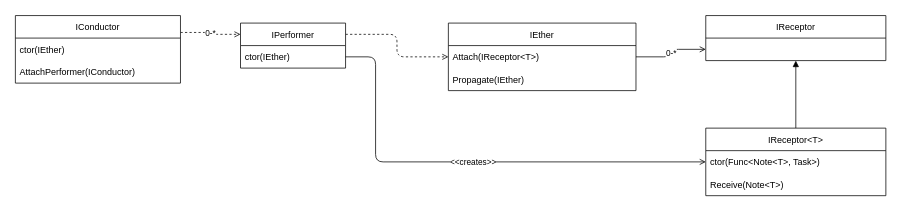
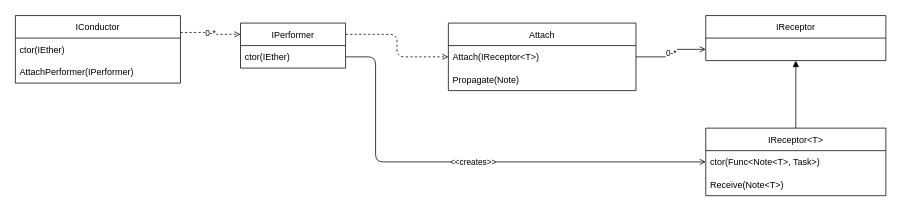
- <mxCell id="2" value="IEther" style="swimlane;fontStyle=0;childLayout=stackLayout;horizontal=1;startSize=30;horizontalStack=0;resizeParent=1;resizeParentMax=0;resizeLast=0;collapsible=1;marginBottom=0;" vertex="1" parent="1"><mxGeometry x="597" y="30" width="250" height="90" as="geometry"><mxRectangle x="1070" y="560" width="240" height="30" as="alternateBounds" /></mxGeometry></mxCell>
+ <mxCell id="2" value="Attach" style="swimlane;fontStyle=0;childLayout=stackLayout;horizontal=1;startSize=30;horizontalStack=0;resizeParent=1;resizeParentMax=0;resizeLast=0;collapsible=1;marginBottom=0;" vertex="1" parent="1"><mxGeometry x="597" y="30" width="250" height="90" as="geometry"><mxRectangle x="1070" y="560" width="240" height="30" as="alternateBounds" /></mxGeometry></mxCell>
- <mxCell id="12" value="AttachPerformer(IConductor)" style="text;strokeColor=none;fillColor=none;align=left;verticalAlign=middle;spacingLeft=4;spacingRight=4;overflow=hidden;points=[[0,0.5],[1,0.5]];portConstraint=eastwest;rotatable=0;" vertex="1" parent="10"><mxGeometry y="60" width="220" height="30" as="geometry" /></mxCell>
+ <mxCell id="12" value="AttachPerformer(IPerformer)" style="text;strokeColor=none;fillColor=none;align=left;verticalAlign=middle;spacingLeft=4;spacingRight=4;overflow=hidden;points=[[0,0.5],[1,0.5]];portConstraint=eastwest;rotatable=0;" vertex="1" parent="10"><mxGeometry y="60" width="220" height="30" as="geometry" /></mxCell>
- <mxCell id="4" value="Propagate(IEther)" style="text;strokeColor=none;fillColor=none;align=left;verticalAlign=middle;spacingLeft=4;spacingRight=4;overflow=hidden;points=[[0,0.5],[1,0.5]];portConstraint=eastwest;rotatable=0;" vertex="1" parent="2"><mxGeometry y="60" width="250" height="30" as="geometry" /></mxCell>
+ <mxCell id="4" value="Propagate(Note)" style="text;strokeColor=none;fillColor=none;align=left;verticalAlign=middle;spacingLeft=4;spacingRight=4;overflow=hidden;points=[[0,0.5],[1,0.5]];portConstraint=eastwest;rotatable=0;" vertex="1" parent="2"><mxGeometry y="60" width="250" height="30" as="geometry" /></mxCell>
